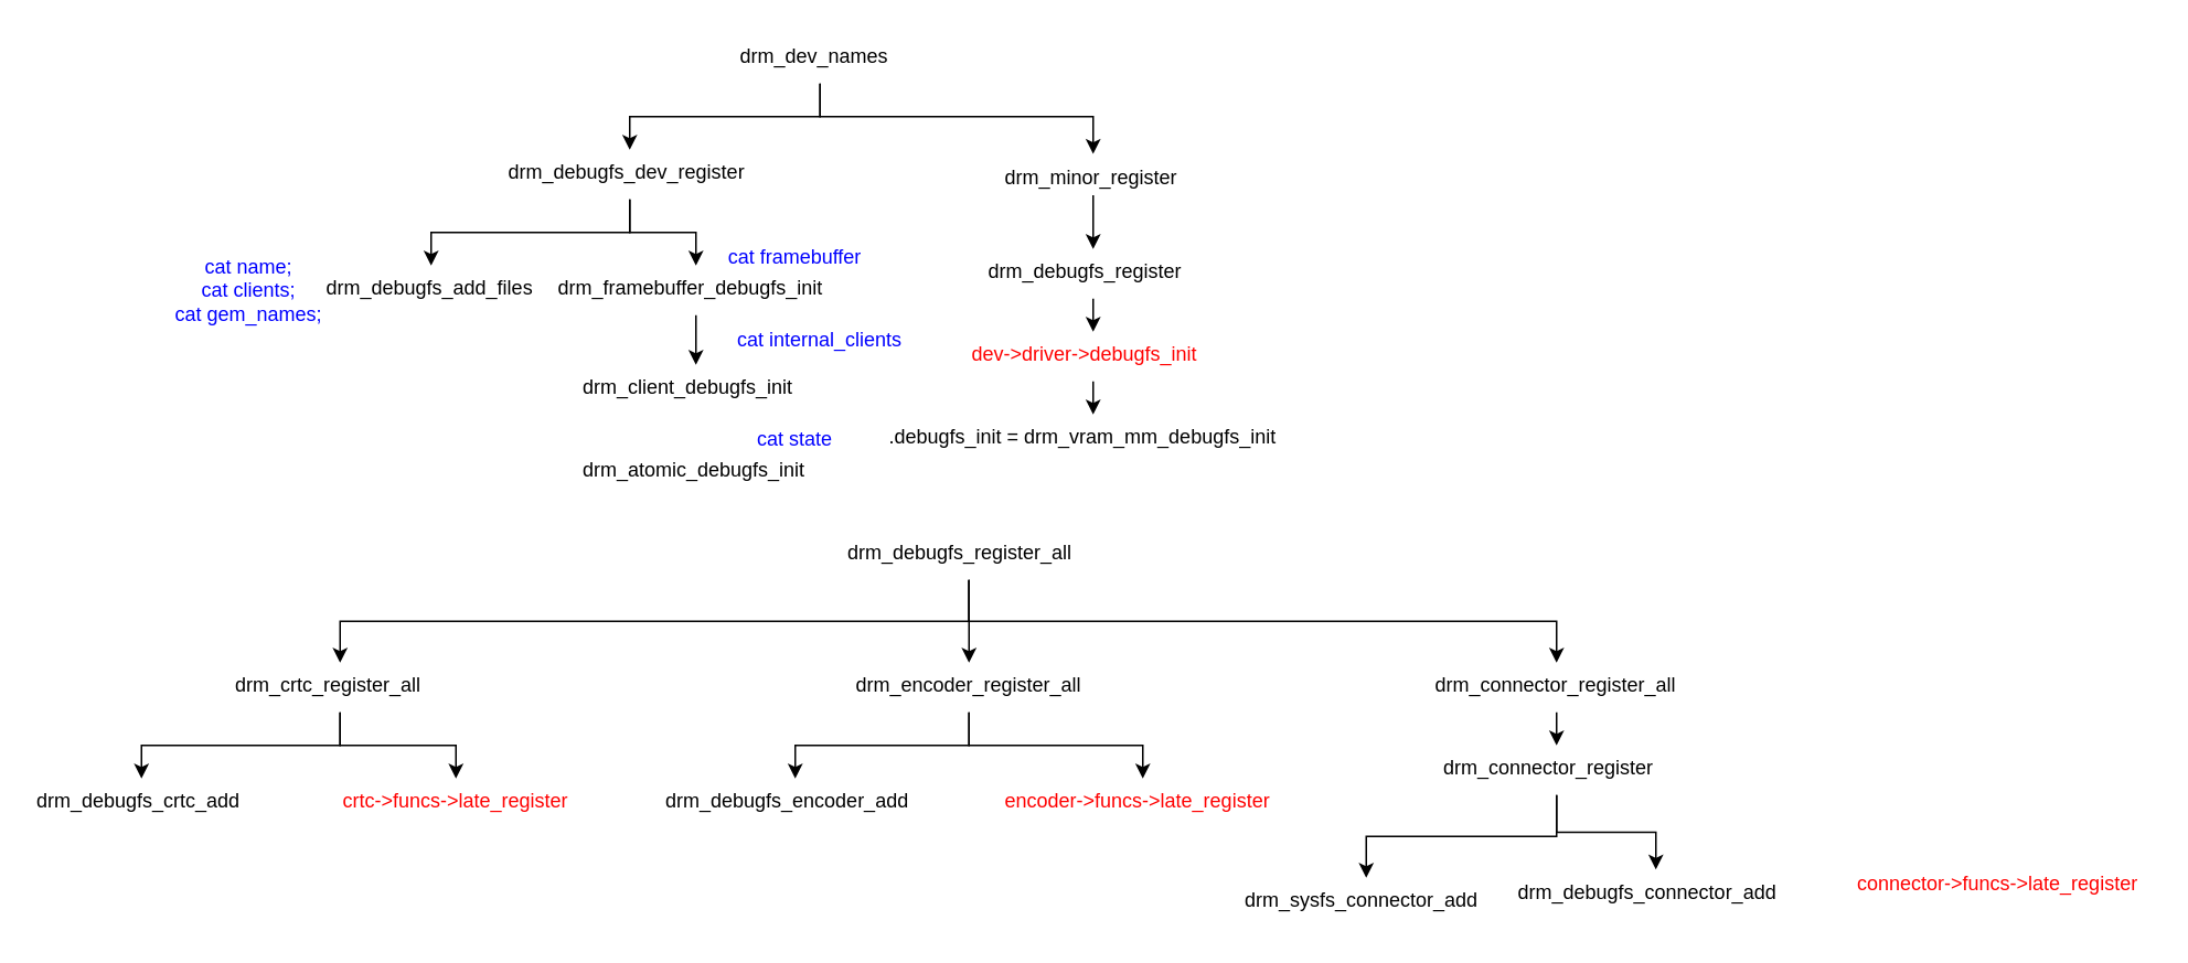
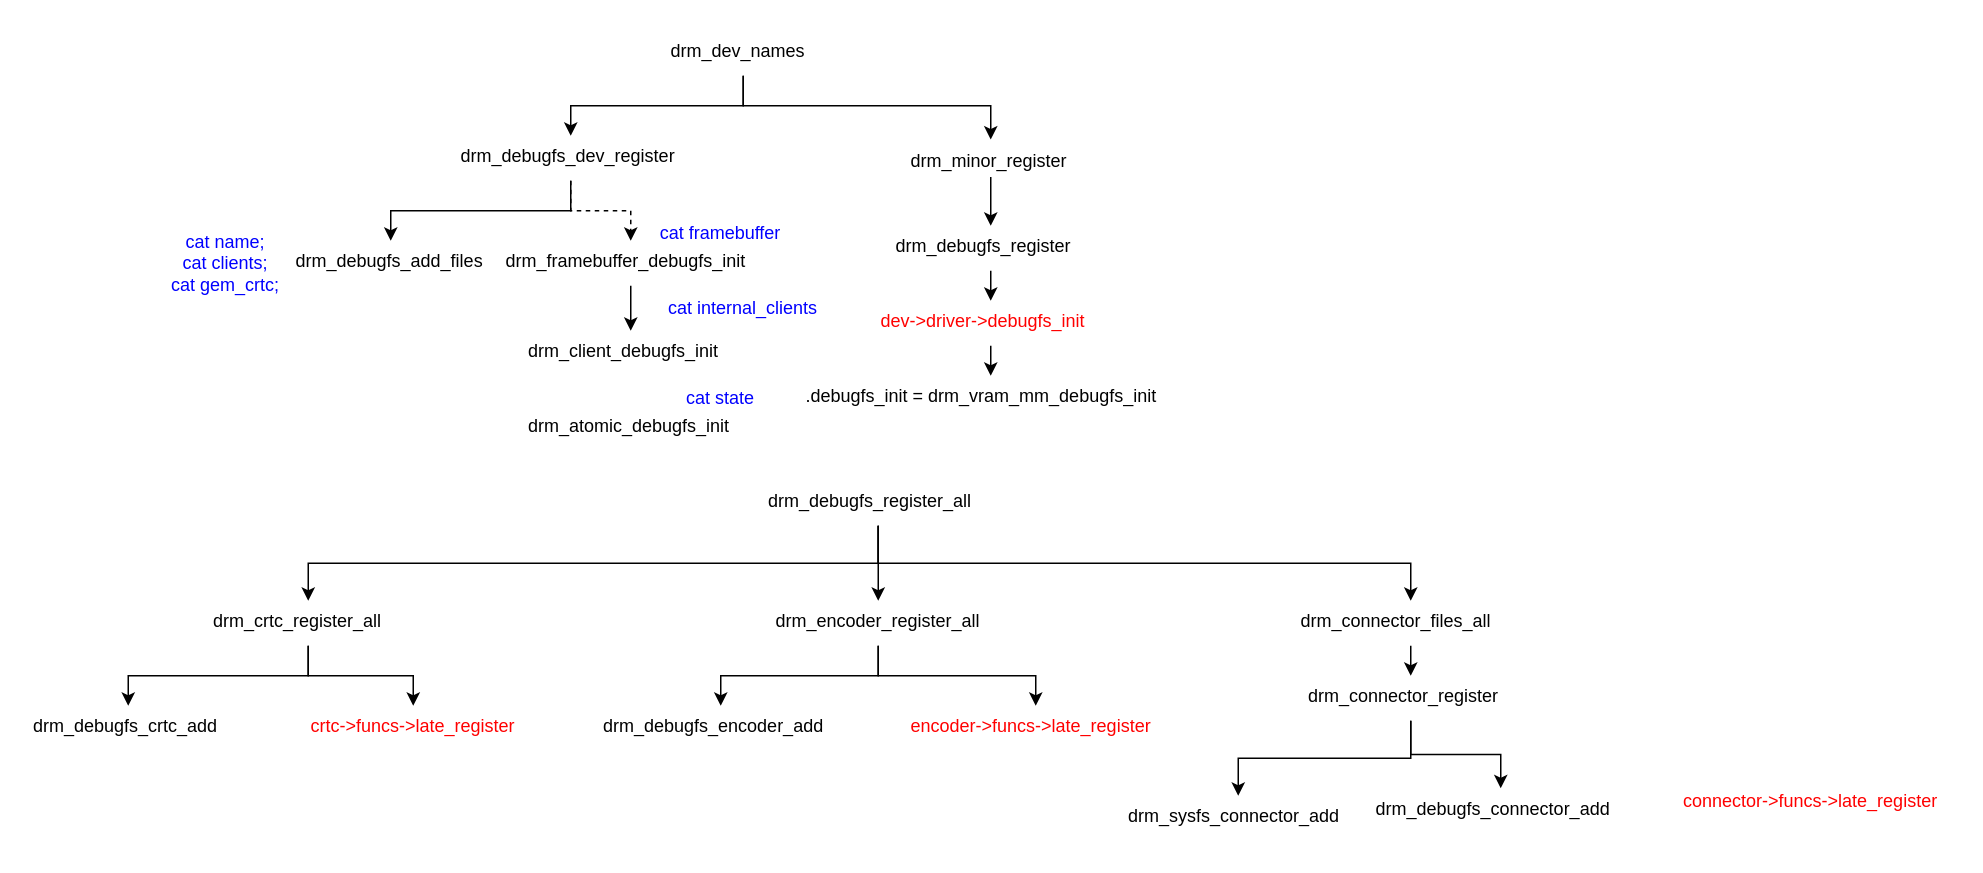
- <mxCell id="6" style="edgeStyle=orthogonalEdgeStyle;rounded=0;orthogonalLoop=1;jettySize=auto;html=1;exitX=0.5;exitY=1;exitDx=0;exitDy=0;entryX=0.5;entryY=0;entryDx=0;entryDy=0;" edge="1" parent="1" source="7" target="12"><mxGeometry relative="1" as="geometry" /></mxCell>
+ <mxCell id="6" style="edgeStyle=orthogonalEdgeStyle;rounded=0;orthogonalLoop=1;jettySize=auto;html=1;exitX=0.5;exitY=1;exitDx=0;exitDy=0;entryX=0.5;entryY=0;entryDx=0;entryDy=0;dashed=1;" edge="1" parent="1" source="7" target="12"><mxGeometry relative="1" as="geometry" /></mxCell>
- <mxCell id="13" value="&lt;font color=&quot;#0000ff&quot;&gt;cat name;&lt;/font&gt;&lt;div&gt;&lt;font color=&quot;#0000ff&quot;&gt;cat clients;&lt;/font&gt;&lt;/div&gt;&lt;div&gt;&lt;font color=&quot;#0000ff&quot;&gt;cat gem_names;&lt;/font&gt;&lt;/div&gt;" style="text;html=1;align=center;verticalAlign=middle;whiteSpace=wrap;rounded=0;" vertex="1" parent="1"><mxGeometry x="95" y="160" width="110" height="30" as="geometry" /></mxCell>
+ <mxCell id="13" value="&lt;font color=&quot;#0000ff&quot;&gt;cat name;&lt;/font&gt;&lt;div&gt;&lt;font color=&quot;#0000ff&quot;&gt;cat clients;&lt;/font&gt;&lt;/div&gt;&lt;div&gt;&lt;font color=&quot;#0000ff&quot;&gt;cat gem_crtc;&lt;/font&gt;&lt;/div&gt;" style="text;html=1;align=center;verticalAlign=middle;whiteSpace=wrap;rounded=0;" vertex="1" parent="1"><mxGeometry x="95" y="160" width="110" height="30" as="geometry" /></mxCell>
- <mxCell id="41" value="drm_connector_register_all" style="text;whiteSpace=wrap;html=1;" vertex="1" parent="1"><mxGeometry x="865" y="400" width="150" height="30" as="geometry" /></mxCell>
+ <mxCell id="41" value="drm_connector_files_all" style="text;whiteSpace=wrap;html=1;" vertex="1" parent="1"><mxGeometry x="865" y="400" width="150" height="30" as="geometry" /></mxCell>
